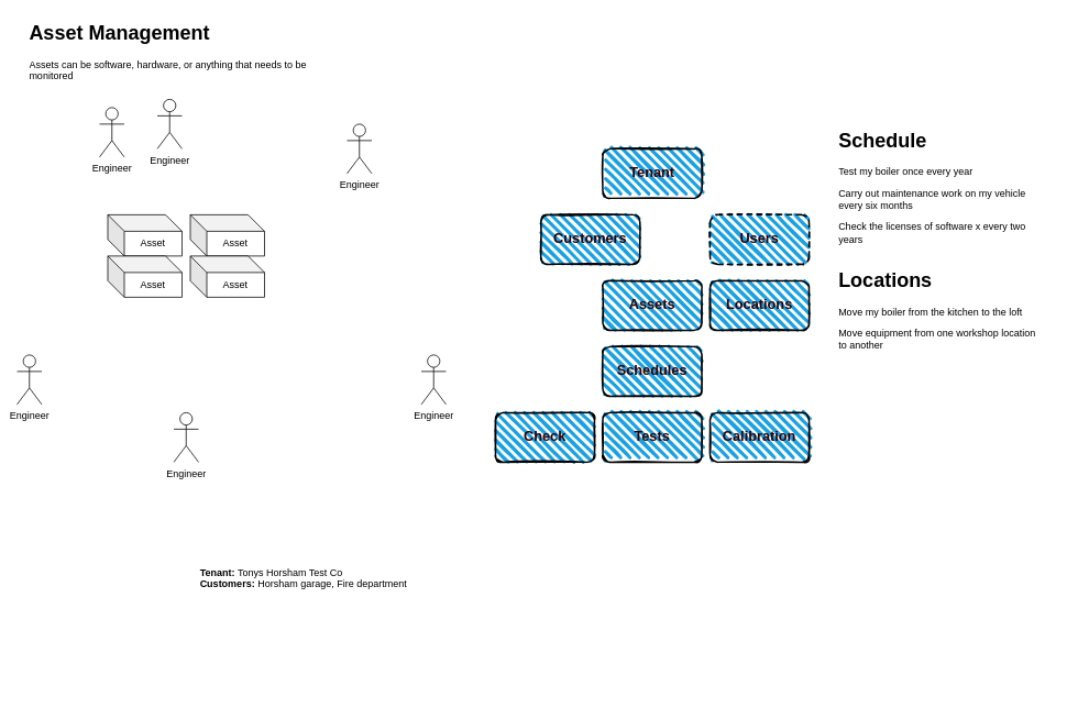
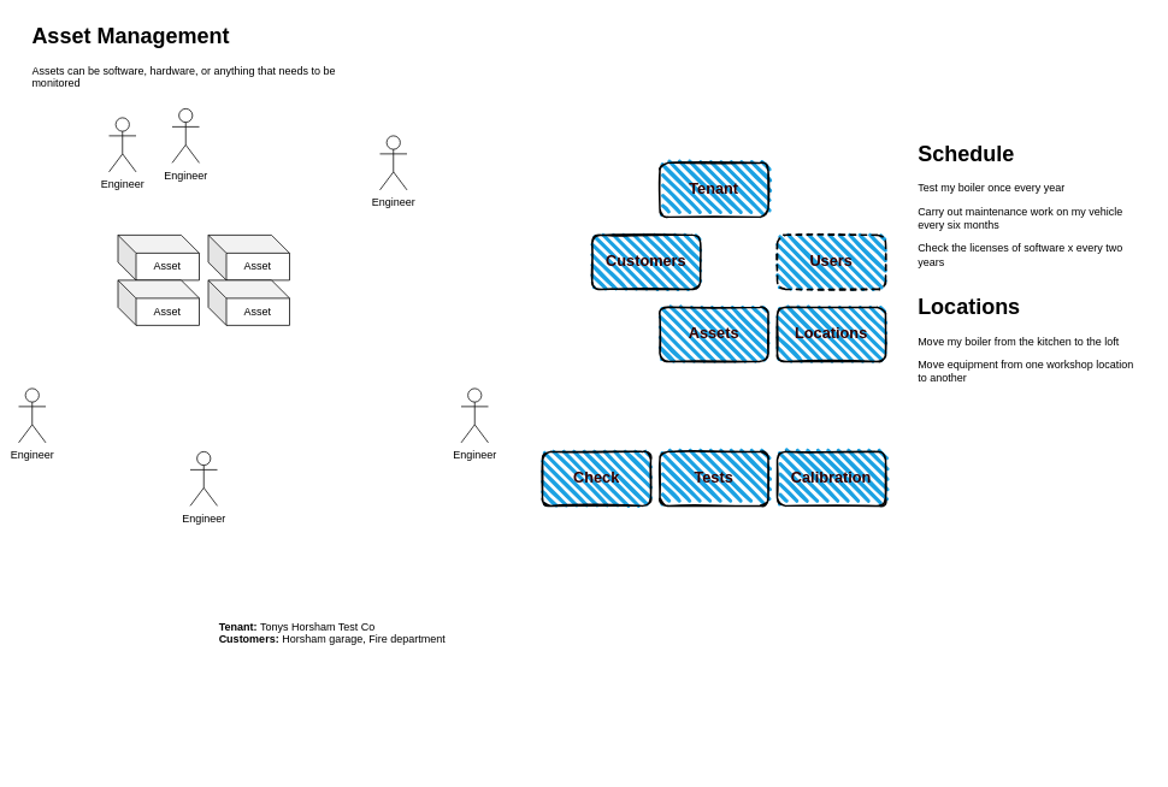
- <mxCell id="18" value="&lt;b&gt;&lt;font color=&quot;#330000&quot; style=&quot;font-size: 17px&quot;&gt;Schedules&lt;/font&gt;&lt;/b&gt;" style="rounded=1;whiteSpace=wrap;html=1;strokeWidth=2;fillWeight=4;hachureGap=8;hachureAngle=45;fillColor=#1ba1e2;sketch=1;" parent="1" vertex="1"><mxGeometry x="730" y="420" width="120" height="60" as="geometry" /></mxCell>
